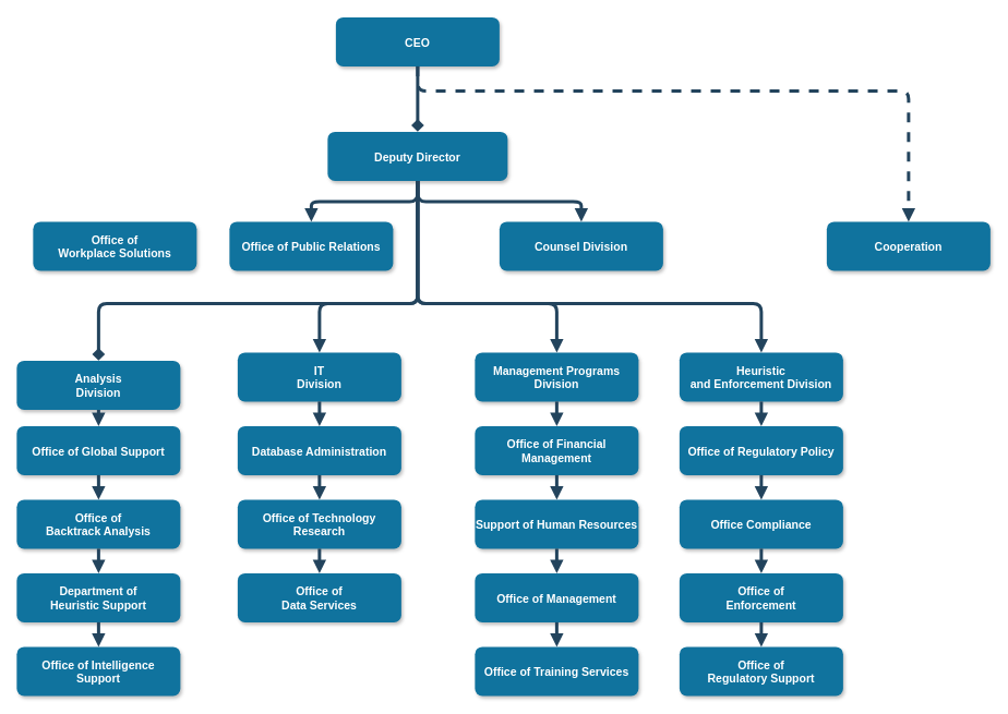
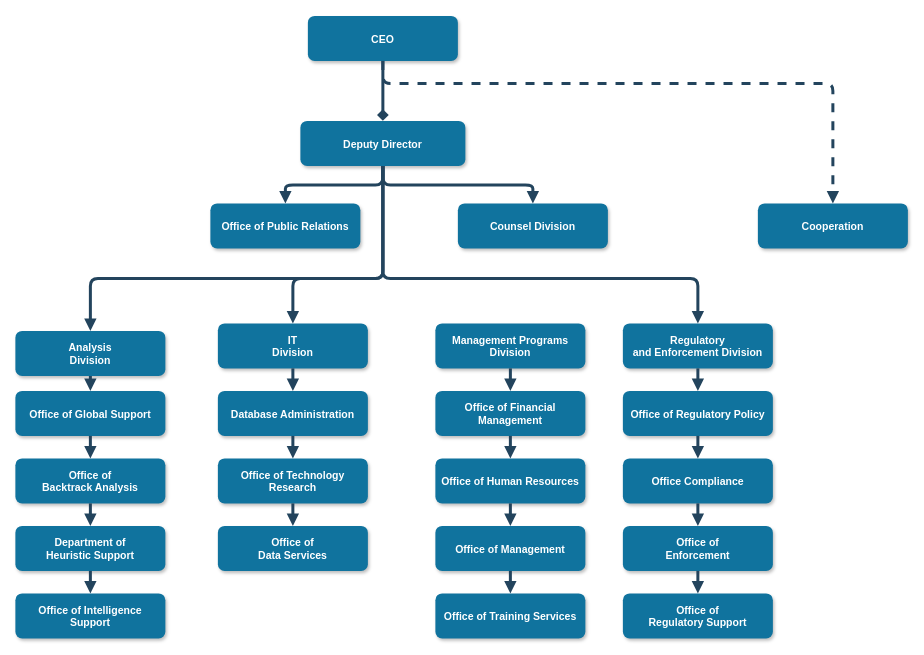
- <mxCell id="4" value="Office of &#10;Workplace Solutions" style="rounded=1;fillColor=#10739E;strokeColor=none;shadow=1;gradientColor=none;fontStyle=1;fontColor=#FFFFFF;fontSize=14;" parent="1" vertex="1"><mxGeometry x="40" y="270.5" width="200" height="60" as="geometry" /></mxCell>
- <mxCell id="49" value="" style="edgeStyle=elbowEdgeStyle;elbow=vertical;strokeWidth=4;endArrow=block;endFill=1;fontStyle=1;strokeColor=#23445D;" parent="1" source="3" target="17" edge="1"><mxGeometry x="22" y="165.5" width="100" height="100" as="geometry"><mxPoint x="-240" y="80.5" as="sourcePoint" /><mxPoint x="-140" y="-19.5" as="targetPoint" /><Array as="points"><mxPoint x="680" y="370.5" /></Array></mxGeometry></mxCell>
- <mxCell id="31" value="" style="edgeStyle=elbowEdgeStyle;elbow=vertical;strokeWidth=4;endArrow=diamond;endFill=1;fontStyle=1;strokeColor=#23445D;" parent="1" source="3" target="8" edge="1"><mxGeometry x="22" y="165.5" width="100" height="100" as="geometry"><mxPoint x="-240" y="80.5" as="sourcePoint" /><mxPoint x="-140" y="-19.5" as="targetPoint" /><Array as="points"><mxPoint x="290" y="370.5" /></Array></mxGeometry></mxCell>
+ <mxCell id="31" value="" style="edgeStyle=elbowEdgeStyle;elbow=vertical;strokeWidth=4;endArrow=block;endFill=1;fontStyle=1;strokeColor=#23445D;" parent="1" source="3" target="8" edge="1"><mxGeometry x="22" y="165.5" width="100" height="100" as="geometry"><mxPoint x="-240" y="80.5" as="sourcePoint" /><mxPoint x="-140" y="-19.5" as="targetPoint" /><Array as="points"><mxPoint x="290" y="370.5" /></Array></mxGeometry></mxCell>
- <mxCell id="22" value="Heuristic &#10;and Enforcement Division" style="rounded=1;fillColor=#10739E;strokeColor=none;shadow=1;gradientColor=none;fontStyle=1;fontColor=#FFFFFF;fontSize=14;" parent="1" vertex="1"><mxGeometry x="830" y="430.5" width="200" height="60" as="geometry" /></mxCell>
+ <mxCell id="22" value="Regulatory &#10;and Enforcement Division" style="rounded=1;fillColor=#10739E;strokeColor=none;shadow=1;gradientColor=none;fontStyle=1;fontColor=#FFFFFF;fontSize=14;" parent="1" vertex="1"><mxGeometry x="830" y="430.5" width="200" height="60" as="geometry" /></mxCell>
- <mxCell id="19" value="Support of Human Resources" style="rounded=1;fillColor=#10739E;strokeColor=none;shadow=1;gradientColor=none;fontStyle=1;fontColor=#FFFFFF;fontSize=14;" parent="1" vertex="1"><mxGeometry x="580" y="610.5" width="200" height="60" as="geometry" /></mxCell>
+ <mxCell id="19" value="Office of Human Resources" style="rounded=1;fillColor=#10739E;strokeColor=none;shadow=1;gradientColor=none;fontStyle=1;fontColor=#FFFFFF;fontSize=14;" parent="1" vertex="1"><mxGeometry x="580" y="610.5" width="200" height="60" as="geometry" /></mxCell>
